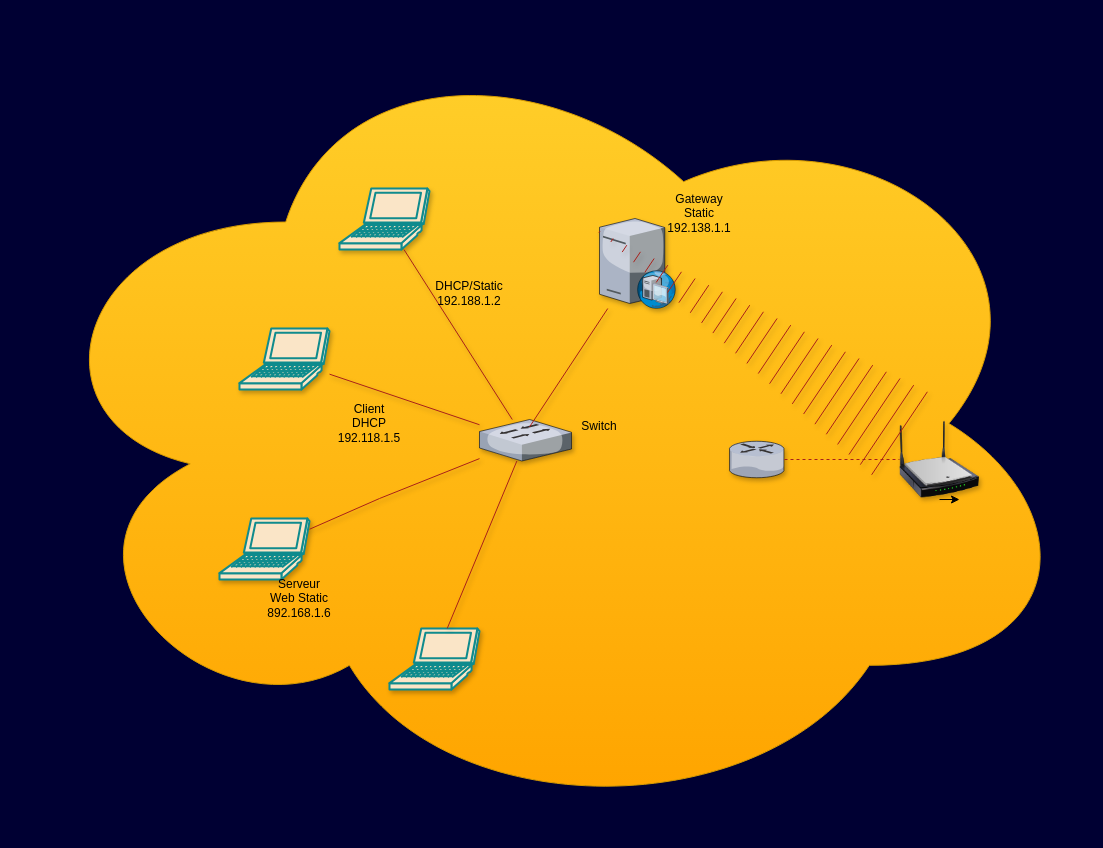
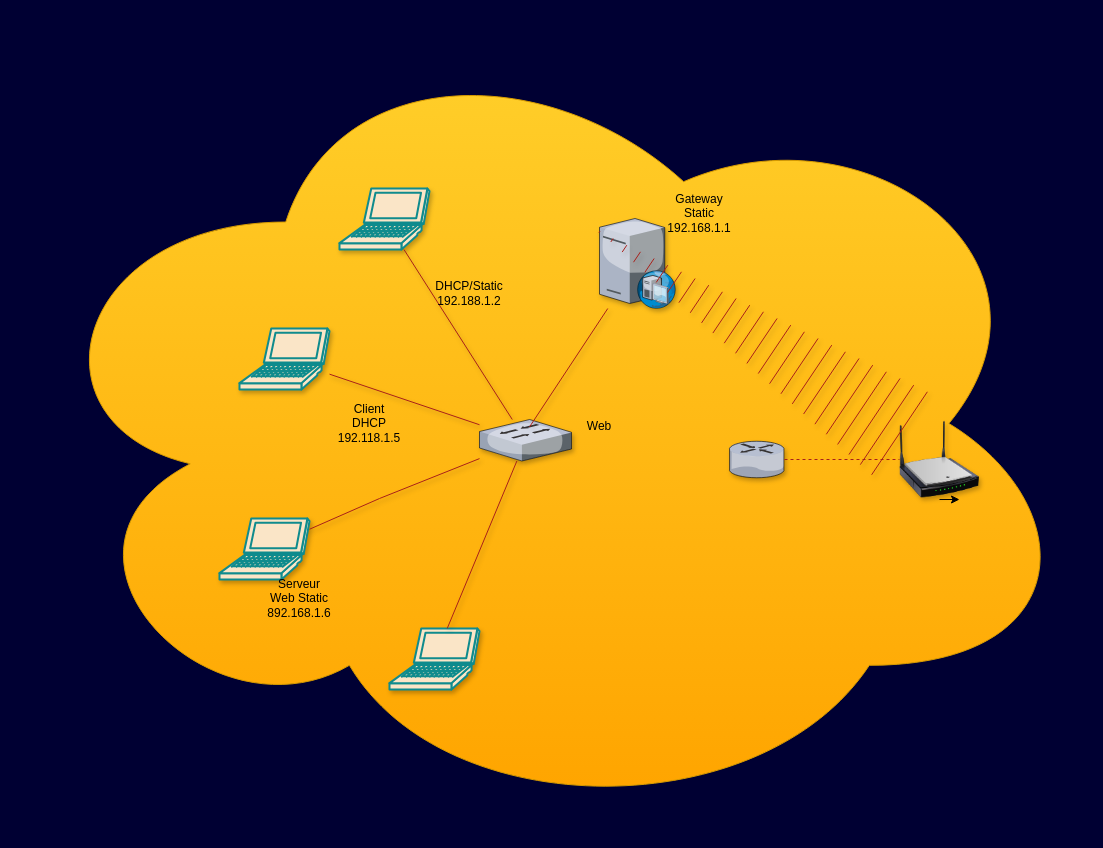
- <mxCell id="20" value="Gateway Static&lt;br&gt;192.138.1.1" style="text;html=1;strokeColor=none;fillColor=none;align=center;verticalAlign=middle;whiteSpace=wrap;rounded=0;" vertex="1" parent="1"><mxGeometry x="669" y="198" width="60" height="30" as="geometry" /></mxCell>
+ <mxCell id="20" value="Gateway Static&lt;br&gt;192.168.1.1" style="text;html=1;strokeColor=none;fillColor=none;align=center;verticalAlign=middle;whiteSpace=wrap;rounded=0;" vertex="1" parent="1"><mxGeometry x="669" y="198" width="60" height="30" as="geometry" /></mxCell>
- <mxCell id="23" value="Switch" style="text;html=1;strokeColor=none;fillColor=none;align=center;verticalAlign=middle;whiteSpace=wrap;rounded=0;" vertex="1" parent="1"><mxGeometry x="569" y="410.75" width="60" height="30" as="geometry" /></mxCell>
+ <mxCell id="23" value="Web" style="text;html=1;strokeColor=none;fillColor=none;align=center;verticalAlign=middle;whiteSpace=wrap;rounded=0;" vertex="1" parent="1"><mxGeometry x="569" y="410.75" width="60" height="30" as="geometry" /></mxCell>
